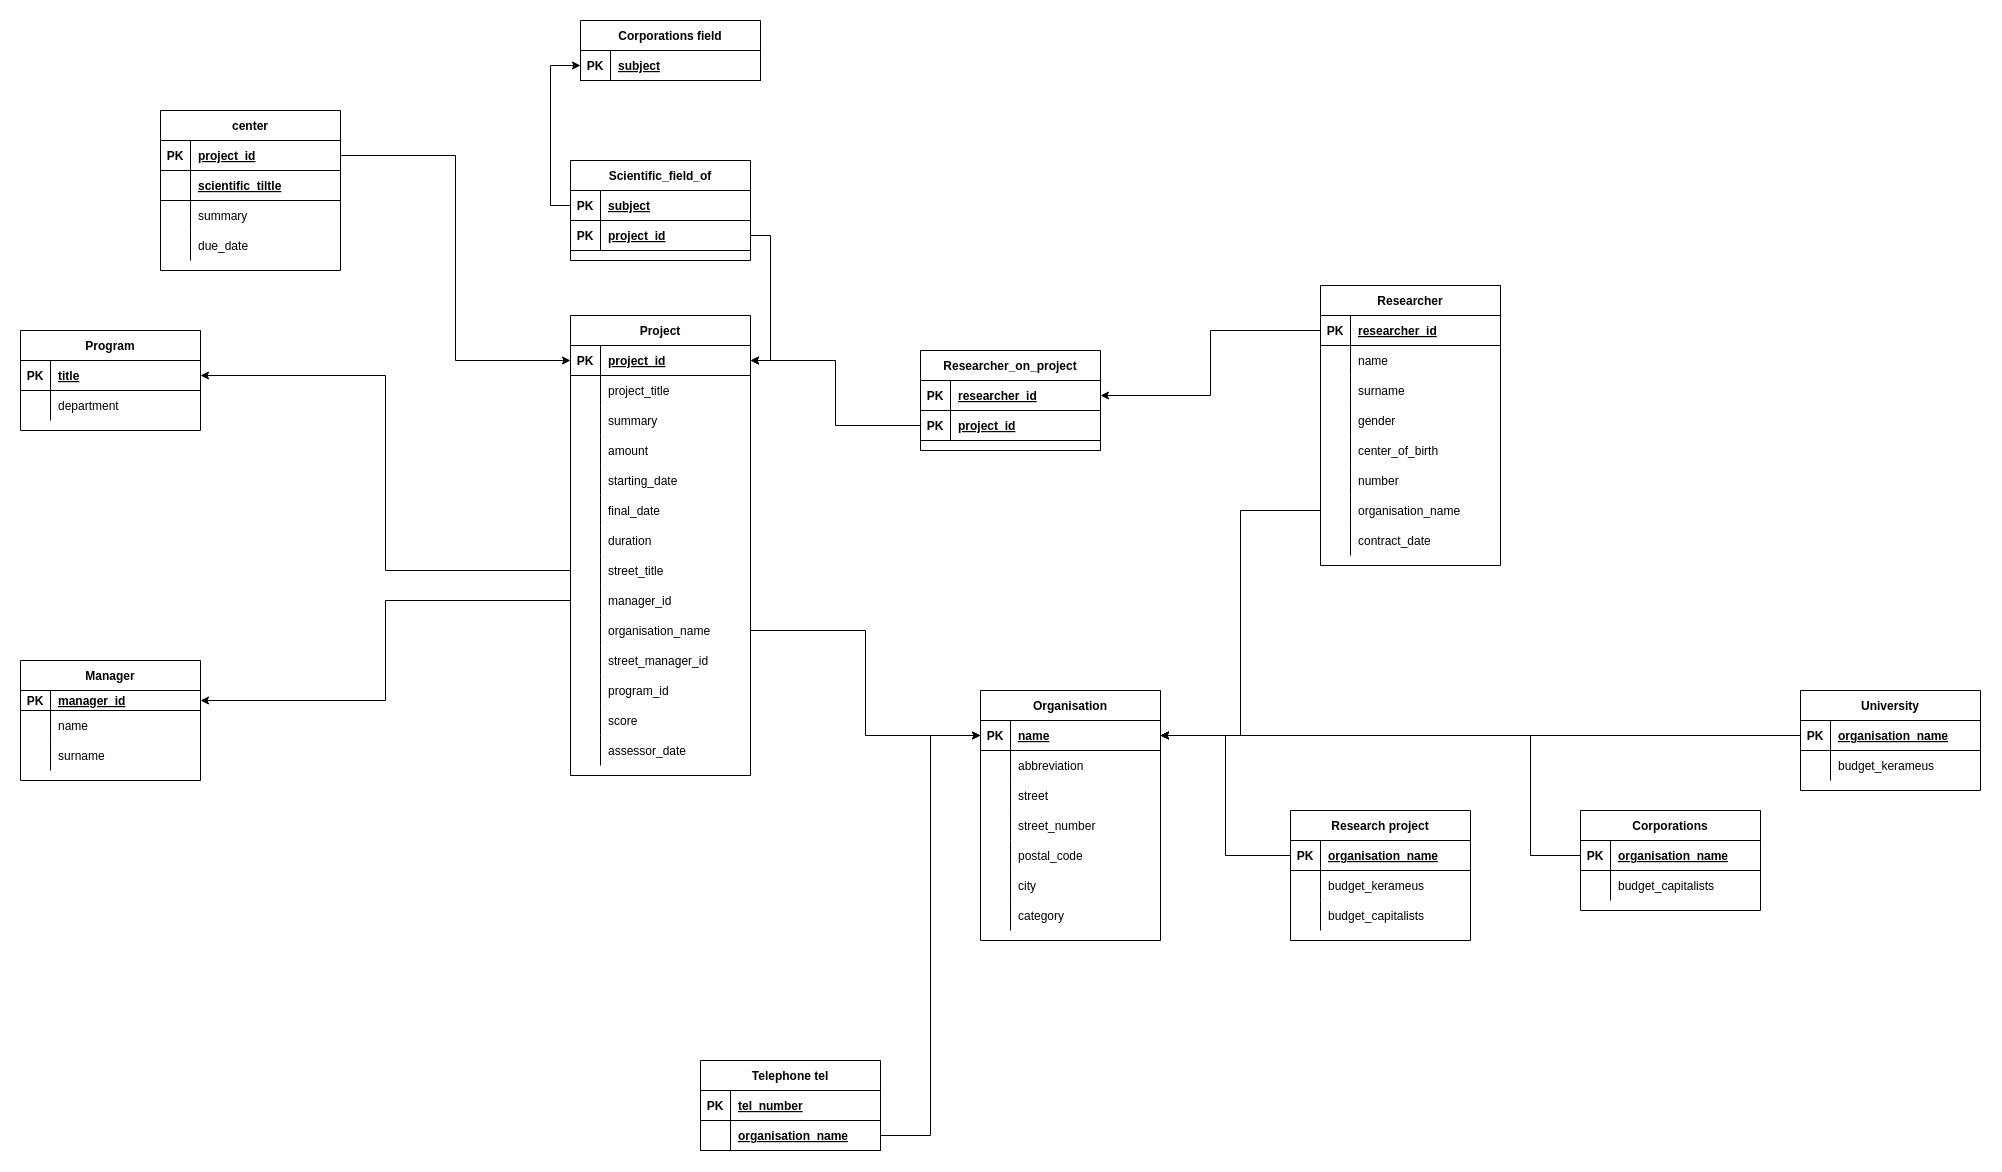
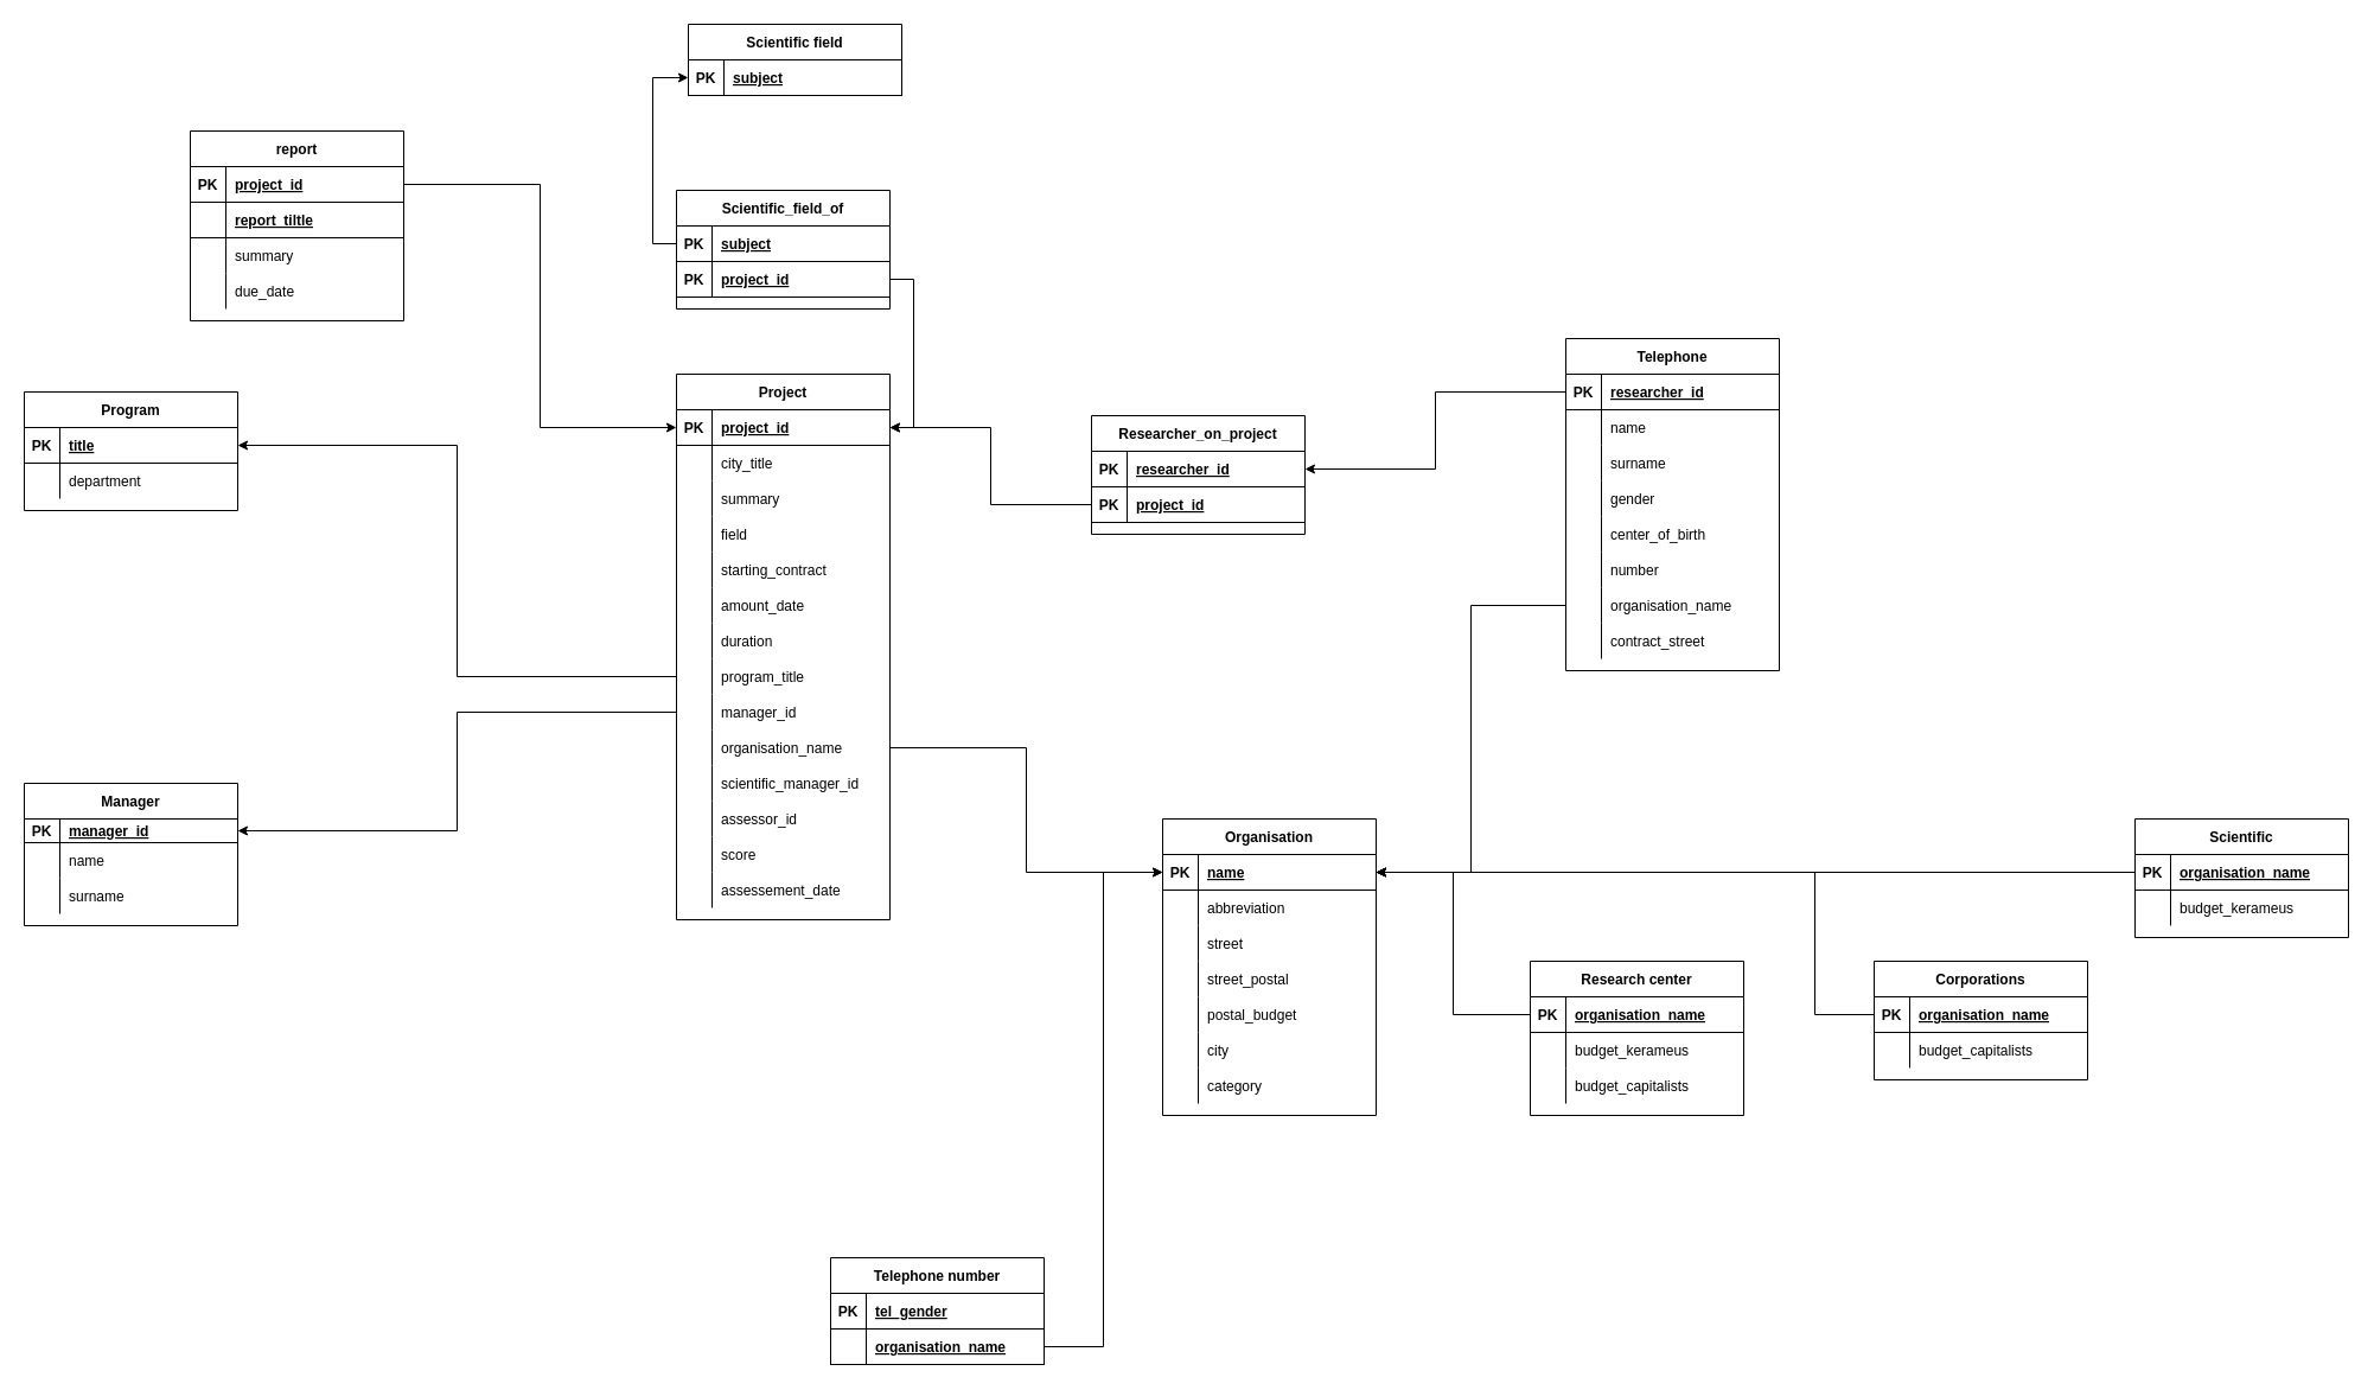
- <mxCell id="101" value="Corporations field" style="shape=table;startSize=30;container=1;collapsible=1;childLayout=tableLayout;fixedRows=1;rowLines=0;fontStyle=1;align=center;resizeLast=1;" vertex="1" parent="1"><mxGeometry x="580" y="20" width="180" height="60" as="geometry"><mxRectangle x="890" y="50" width="120" height="30" as="alternateBounds" /></mxGeometry></mxCell>
+ <mxCell id="101" value="Scientific field" style="shape=table;startSize=30;container=1;collapsible=1;childLayout=tableLayout;fixedRows=1;rowLines=0;fontStyle=1;align=center;resizeLast=1;" vertex="1" parent="1"><mxGeometry x="580" y="20" width="180" height="60" as="geometry"><mxRectangle x="890" y="50" width="120" height="30" as="alternateBounds" /></mxGeometry></mxCell>
- <mxCell id="138" value="center" style="shape=table;startSize=30;container=1;collapsible=1;childLayout=tableLayout;fixedRows=1;rowLines=0;fontStyle=1;align=center;resizeLast=1;" vertex="1" parent="1"><mxGeometry x="160" y="110" width="180" height="160" as="geometry" /></mxCell>
+ <mxCell id="138" value="report" style="shape=table;startSize=30;container=1;collapsible=1;childLayout=tableLayout;fixedRows=1;rowLines=0;fontStyle=1;align=center;resizeLast=1;" vertex="1" parent="1"><mxGeometry x="160" y="110" width="180" height="160" as="geometry" /></mxCell>
- <mxCell id="144" value="scientific_tiltle" style="shape=partialRectangle;connectable=0;fillColor=none;top=0;left=0;bottom=0;right=0;align=left;spacingLeft=6;fontStyle=5;overflow=hidden;" vertex="1" parent="142"><mxGeometry x="30" width="150" height="30" as="geometry"><mxRectangle width="150" height="30" as="alternateBounds" /></mxGeometry></mxCell>
+ <mxCell id="144" value="report_tiltle" style="shape=partialRectangle;connectable=0;fillColor=none;top=0;left=0;bottom=0;right=0;align=left;spacingLeft=6;fontStyle=5;overflow=hidden;" vertex="1" parent="142"><mxGeometry x="30" width="150" height="30" as="geometry"><mxRectangle width="150" height="30" as="alternateBounds" /></mxGeometry></mxCell>
- <mxCell id="46" value="Researcher" style="shape=table;startSize=30;container=1;collapsible=1;childLayout=tableLayout;fixedRows=1;rowLines=0;fontStyle=1;align=center;resizeLast=1;" vertex="1" parent="1"><mxGeometry x="1320" y="285" width="180" height="280" as="geometry"><mxRectangle x="1410" y="275" width="100" height="30" as="alternateBounds" /></mxGeometry></mxCell>
+ <mxCell id="46" value="Telephone" style="shape=table;startSize=30;container=1;collapsible=1;childLayout=tableLayout;fixedRows=1;rowLines=0;fontStyle=1;align=center;resizeLast=1;" vertex="1" parent="1"><mxGeometry x="1320" y="285" width="180" height="280" as="geometry"><mxRectangle x="1410" y="275" width="100" height="30" as="alternateBounds" /></mxGeometry></mxCell>
- <mxCell id="8" value="project_title" style="shape=partialRectangle;connectable=0;fillColor=none;top=0;left=0;bottom=0;right=0;align=left;spacingLeft=6;overflow=hidden;" vertex="1" parent="6"><mxGeometry x="30" width="150" height="30" as="geometry"><mxRectangle width="150" height="30" as="alternateBounds" /></mxGeometry></mxCell>
+ <mxCell id="8" value="city_title" style="shape=partialRectangle;connectable=0;fillColor=none;top=0;left=0;bottom=0;right=0;align=left;spacingLeft=6;overflow=hidden;" vertex="1" parent="6"><mxGeometry x="30" width="150" height="30" as="geometry"><mxRectangle width="150" height="30" as="alternateBounds" /></mxGeometry></mxCell>
- <mxCell id="14" value="amount" style="shape=partialRectangle;connectable=0;fillColor=none;top=0;left=0;bottom=0;right=0;align=left;spacingLeft=6;overflow=hidden;" vertex="1" parent="12"><mxGeometry x="30" width="150" height="30" as="geometry"><mxRectangle width="150" height="30" as="alternateBounds" /></mxGeometry></mxCell>
+ <mxCell id="14" value="field" style="shape=partialRectangle;connectable=0;fillColor=none;top=0;left=0;bottom=0;right=0;align=left;spacingLeft=6;overflow=hidden;" vertex="1" parent="12"><mxGeometry x="30" width="150" height="30" as="geometry"><mxRectangle width="150" height="30" as="alternateBounds" /></mxGeometry></mxCell>
- <mxCell id="17" value="starting_date" style="shape=partialRectangle;connectable=0;fillColor=none;top=0;left=0;bottom=0;right=0;align=left;spacingLeft=6;overflow=hidden;" vertex="1" parent="15"><mxGeometry x="30" width="150" height="30" as="geometry"><mxRectangle width="150" height="30" as="alternateBounds" /></mxGeometry></mxCell>
+ <mxCell id="17" value="starting_contract" style="shape=partialRectangle;connectable=0;fillColor=none;top=0;left=0;bottom=0;right=0;align=left;spacingLeft=6;overflow=hidden;" vertex="1" parent="15"><mxGeometry x="30" width="150" height="30" as="geometry"><mxRectangle width="150" height="30" as="alternateBounds" /></mxGeometry></mxCell>
- <mxCell id="20" value="final_date" style="shape=partialRectangle;connectable=0;fillColor=none;top=0;left=0;bottom=0;right=0;align=left;spacingLeft=6;overflow=hidden;" vertex="1" parent="18"><mxGeometry x="30" width="150" height="30" as="geometry"><mxRectangle width="150" height="30" as="alternateBounds" /></mxGeometry></mxCell>
+ <mxCell id="20" value="amount_date" style="shape=partialRectangle;connectable=0;fillColor=none;top=0;left=0;bottom=0;right=0;align=left;spacingLeft=6;overflow=hidden;" vertex="1" parent="18"><mxGeometry x="30" width="150" height="30" as="geometry"><mxRectangle width="150" height="30" as="alternateBounds" /></mxGeometry></mxCell>
- <mxCell id="70" value="contract_date" style="shape=partialRectangle;connectable=0;fillColor=none;top=0;left=0;bottom=0;right=0;align=left;spacingLeft=6;overflow=hidden;" vertex="1" parent="68"><mxGeometry x="30" width="150" height="30" as="geometry"><mxRectangle width="150" height="30" as="alternateBounds" /></mxGeometry></mxCell>
+ <mxCell id="70" value="contract_street" style="shape=partialRectangle;connectable=0;fillColor=none;top=0;left=0;bottom=0;right=0;align=left;spacingLeft=6;overflow=hidden;" vertex="1" parent="68"><mxGeometry x="30" width="150" height="30" as="geometry"><mxRectangle width="150" height="30" as="alternateBounds" /></mxGeometry></mxCell>
- <mxCell id="26" value="street_title" style="shape=partialRectangle;connectable=0;fillColor=none;top=0;left=0;bottom=0;right=0;align=left;spacingLeft=6;overflow=hidden;" vertex="1" parent="24"><mxGeometry x="30" width="150" height="30" as="geometry"><mxRectangle width="150" height="30" as="alternateBounds" /></mxGeometry></mxCell>
+ <mxCell id="26" value="program_title" style="shape=partialRectangle;connectable=0;fillColor=none;top=0;left=0;bottom=0;right=0;align=left;spacingLeft=6;overflow=hidden;" vertex="1" parent="24"><mxGeometry x="30" width="150" height="30" as="geometry"><mxRectangle width="150" height="30" as="alternateBounds" /></mxGeometry></mxCell>
- <mxCell id="35" value="street_manager_id" style="shape=partialRectangle;connectable=0;fillColor=none;top=0;left=0;bottom=0;right=0;align=left;spacingLeft=6;overflow=hidden;" vertex="1" parent="33"><mxGeometry x="30" width="150" height="30" as="geometry"><mxRectangle width="150" height="30" as="alternateBounds" /></mxGeometry></mxCell>
+ <mxCell id="35" value="scientific_manager_id" style="shape=partialRectangle;connectable=0;fillColor=none;top=0;left=0;bottom=0;right=0;align=left;spacingLeft=6;overflow=hidden;" vertex="1" parent="33"><mxGeometry x="30" width="150" height="30" as="geometry"><mxRectangle width="150" height="30" as="alternateBounds" /></mxGeometry></mxCell>
- <mxCell id="38" value="program_id" style="shape=partialRectangle;connectable=0;fillColor=none;top=0;left=0;bottom=0;right=0;align=left;spacingLeft=6;overflow=hidden;" vertex="1" parent="36"><mxGeometry x="30" width="150" height="30" as="geometry"><mxRectangle width="150" height="30" as="alternateBounds" /></mxGeometry></mxCell>
+ <mxCell id="38" value="assessor_id" style="shape=partialRectangle;connectable=0;fillColor=none;top=0;left=0;bottom=0;right=0;align=left;spacingLeft=6;overflow=hidden;" vertex="1" parent="36"><mxGeometry x="30" width="150" height="30" as="geometry"><mxRectangle width="150" height="30" as="alternateBounds" /></mxGeometry></mxCell>
- <mxCell id="167" value="University" style="shape=table;startSize=30;container=1;collapsible=1;childLayout=tableLayout;fixedRows=1;rowLines=0;fontStyle=1;align=center;resizeLast=1;" vertex="1" parent="1"><mxGeometry x="1800" y="690" width="180" height="100" as="geometry" /></mxCell>
+ <mxCell id="167" value="Scientific" style="shape=table;startSize=30;container=1;collapsible=1;childLayout=tableLayout;fixedRows=1;rowLines=0;fontStyle=1;align=center;resizeLast=1;" vertex="1" parent="1"><mxGeometry x="1800" y="690" width="180" height="100" as="geometry" /></mxCell>
- <mxCell id="44" value="assessor_date" style="shape=partialRectangle;connectable=0;fillColor=none;top=0;left=0;bottom=0;right=0;align=left;spacingLeft=6;overflow=hidden;" vertex="1" parent="42"><mxGeometry x="30" width="150" height="30" as="geometry"><mxRectangle width="150" height="30" as="alternateBounds" /></mxGeometry></mxCell>
+ <mxCell id="44" value="assessement_date" style="shape=partialRectangle;connectable=0;fillColor=none;top=0;left=0;bottom=0;right=0;align=left;spacingLeft=6;overflow=hidden;" vertex="1" parent="42"><mxGeometry x="30" width="150" height="30" as="geometry"><mxRectangle width="150" height="30" as="alternateBounds" /></mxGeometry></mxCell>
- <mxCell id="83" value="street_number" style="shape=partialRectangle;connectable=0;fillColor=none;top=0;left=0;bottom=0;right=0;align=left;spacingLeft=6;overflow=hidden;" vertex="1" parent="81"><mxGeometry x="30" width="150" height="30" as="geometry"><mxRectangle width="150" height="30" as="alternateBounds" /></mxGeometry></mxCell>
+ <mxCell id="83" value="street_postal" style="shape=partialRectangle;connectable=0;fillColor=none;top=0;left=0;bottom=0;right=0;align=left;spacingLeft=6;overflow=hidden;" vertex="1" parent="81"><mxGeometry x="30" width="150" height="30" as="geometry"><mxRectangle width="150" height="30" as="alternateBounds" /></mxGeometry></mxCell>
- <mxCell id="157" value="Research project" style="shape=table;startSize=30;container=1;collapsible=1;childLayout=tableLayout;fixedRows=1;rowLines=0;fontStyle=1;align=center;resizeLast=1;" vertex="1" parent="1"><mxGeometry x="1290" y="810" width="180" height="130" as="geometry" /></mxCell>
+ <mxCell id="157" value="Research center" style="shape=table;startSize=30;container=1;collapsible=1;childLayout=tableLayout;fixedRows=1;rowLines=0;fontStyle=1;align=center;resizeLast=1;" vertex="1" parent="1"><mxGeometry x="1290" y="810" width="180" height="130" as="geometry" /></mxCell>
- <mxCell id="86" value="postal_code" style="shape=partialRectangle;connectable=0;fillColor=none;top=0;left=0;bottom=0;right=0;align=left;spacingLeft=6;overflow=hidden;" vertex="1" parent="84"><mxGeometry x="30" width="150" height="30" as="geometry"><mxRectangle width="150" height="30" as="alternateBounds" /></mxGeometry></mxCell>
+ <mxCell id="86" value="postal_budget" style="shape=partialRectangle;connectable=0;fillColor=none;top=0;left=0;bottom=0;right=0;align=left;spacingLeft=6;overflow=hidden;" vertex="1" parent="84"><mxGeometry x="30" width="150" height="30" as="geometry"><mxRectangle width="150" height="30" as="alternateBounds" /></mxGeometry></mxCell>
- <mxCell id="94" value="Telephone tel" style="shape=table;startSize=30;container=1;collapsible=1;childLayout=tableLayout;fixedRows=1;rowLines=0;fontStyle=1;align=center;resizeLast=1;" vertex="1" parent="1"><mxGeometry x="700" y="1060" width="180" height="90" as="geometry" /></mxCell>
+ <mxCell id="94" value="Telephone number" style="shape=table;startSize=30;container=1;collapsible=1;childLayout=tableLayout;fixedRows=1;rowLines=0;fontStyle=1;align=center;resizeLast=1;" vertex="1" parent="1"><mxGeometry x="700" y="1060" width="180" height="90" as="geometry" /></mxCell>
- <mxCell id="97" value="tel_number" style="shape=partialRectangle;connectable=0;fillColor=none;top=0;left=0;bottom=0;right=0;align=left;spacingLeft=6;fontStyle=5;overflow=hidden;" vertex="1" parent="95"><mxGeometry x="30" width="150" height="30" as="geometry"><mxRectangle width="150" height="30" as="alternateBounds" /></mxGeometry></mxCell>
+ <mxCell id="97" value="tel_gender" style="shape=partialRectangle;connectable=0;fillColor=none;top=0;left=0;bottom=0;right=0;align=left;spacingLeft=6;fontStyle=5;overflow=hidden;" vertex="1" parent="95"><mxGeometry x="30" width="150" height="30" as="geometry"><mxRectangle width="150" height="30" as="alternateBounds" /></mxGeometry></mxCell>
